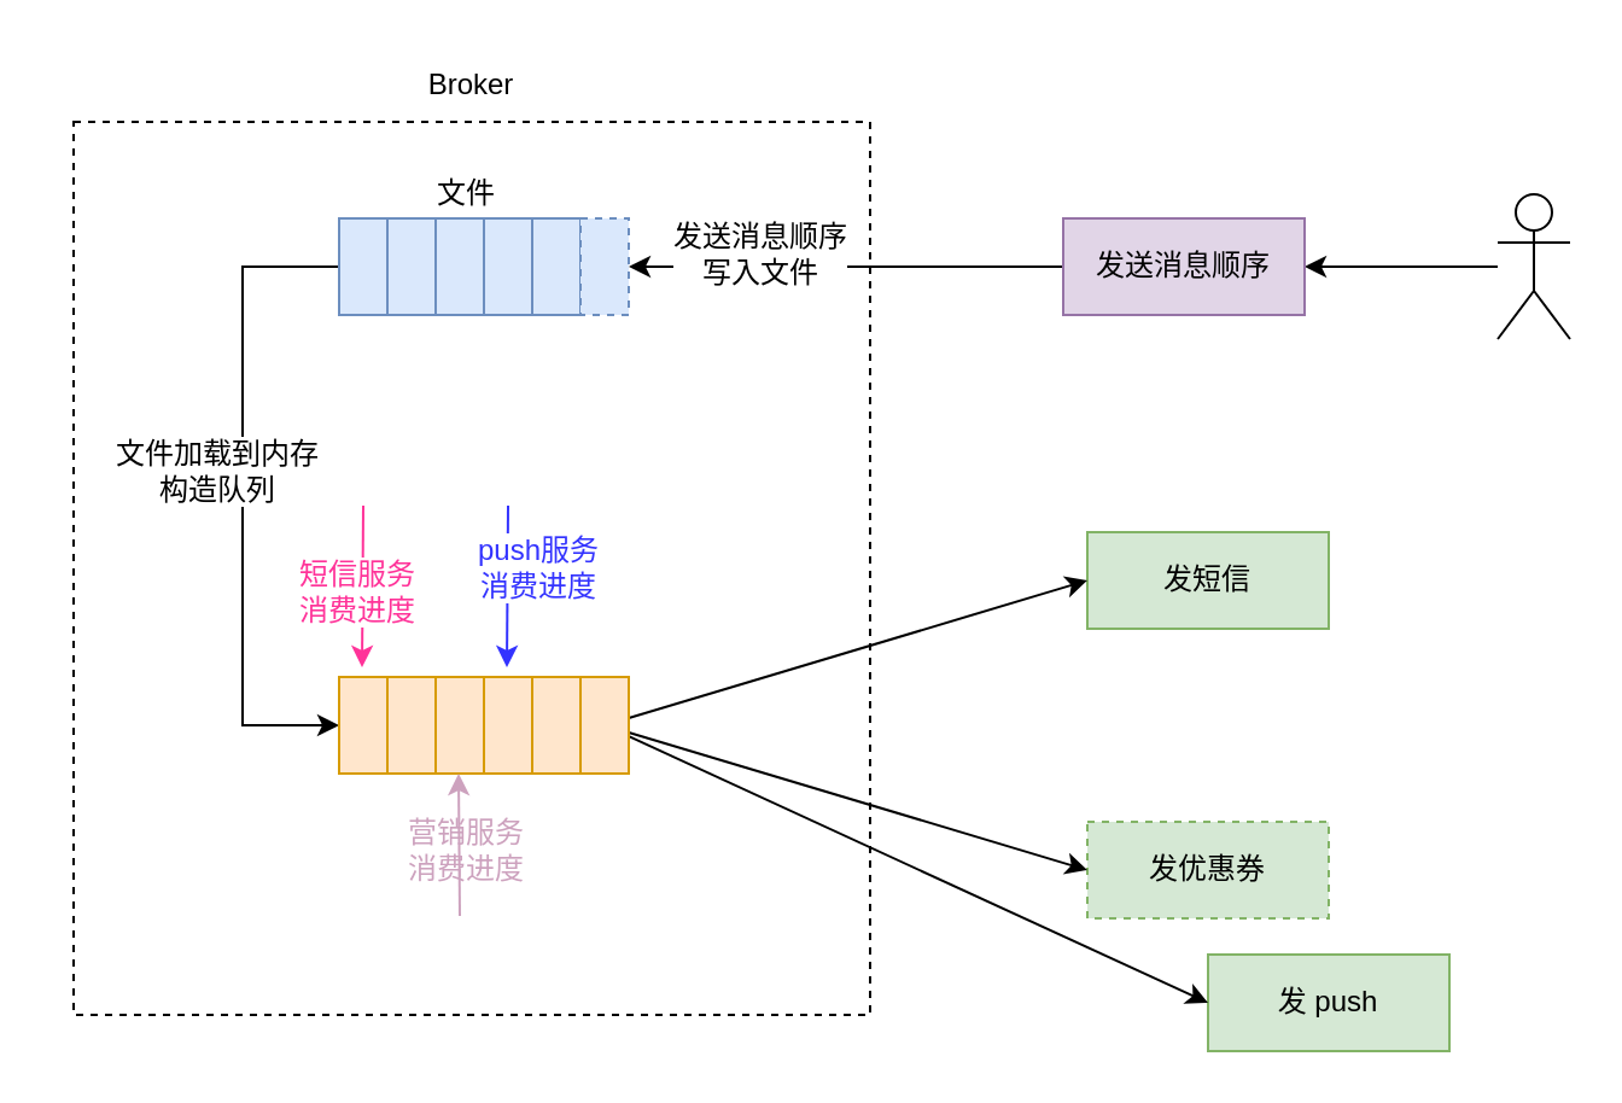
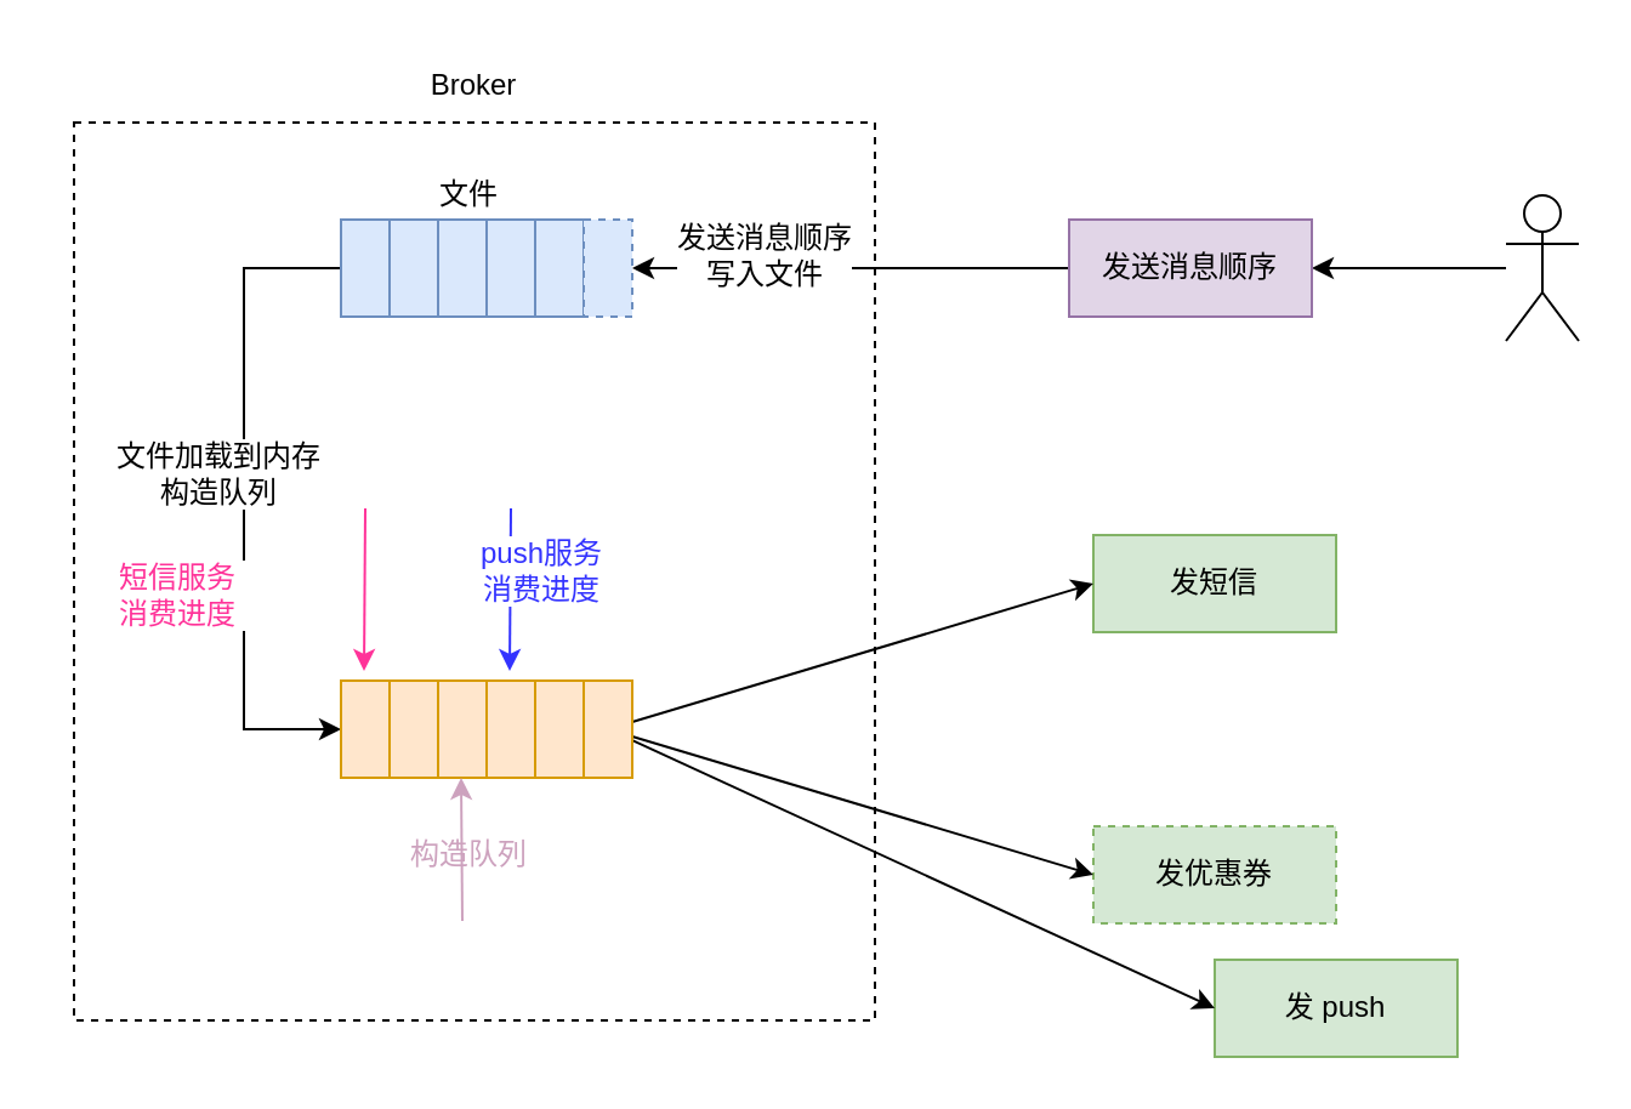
- <mxCell id="31" value="短信服务消费进度" style="text;html=1;strokeColor=none;fillColor=none;align=center;verticalAlign=middle;whiteSpace=wrap;rounded=0;dashed=1;labelBackgroundColor=default;fontColor=#FF3399;" vertex="1" parent="1"><mxGeometry x="118" y="230" width="60" height="30" as="geometry" /></mxCell>
+ <mxCell id="31" value="短信服务消费进度" style="text;html=1;strokeColor=none;fillColor=none;align=center;verticalAlign=middle;whiteSpace=wrap;rounded=0;dashed=1;labelBackgroundColor=default;fontColor=#FF3399;" vertex="1" parent="1"><mxGeometry x="43" y="230" width="60" height="30" as="geometry" /></mxCell>
- <mxCell id="32" value="营销服务消费进度" style="text;html=1;strokeColor=none;fillColor=none;align=center;verticalAlign=middle;whiteSpace=wrap;rounded=0;dashed=1;labelBackgroundColor=default;fontColor=#CDA2BE;" vertex="1" parent="1"><mxGeometry x="163" y="337" width="60" height="30" as="geometry" /></mxCell>
+ <mxCell id="32" value="构造队列" style="text;html=1;strokeColor=none;fillColor=none;align=center;verticalAlign=middle;whiteSpace=wrap;rounded=0;dashed=1;labelBackgroundColor=default;fontColor=#CDA2BE;" vertex="1" parent="1"><mxGeometry x="163" y="337" width="60" height="30" as="geometry" /></mxCell>
